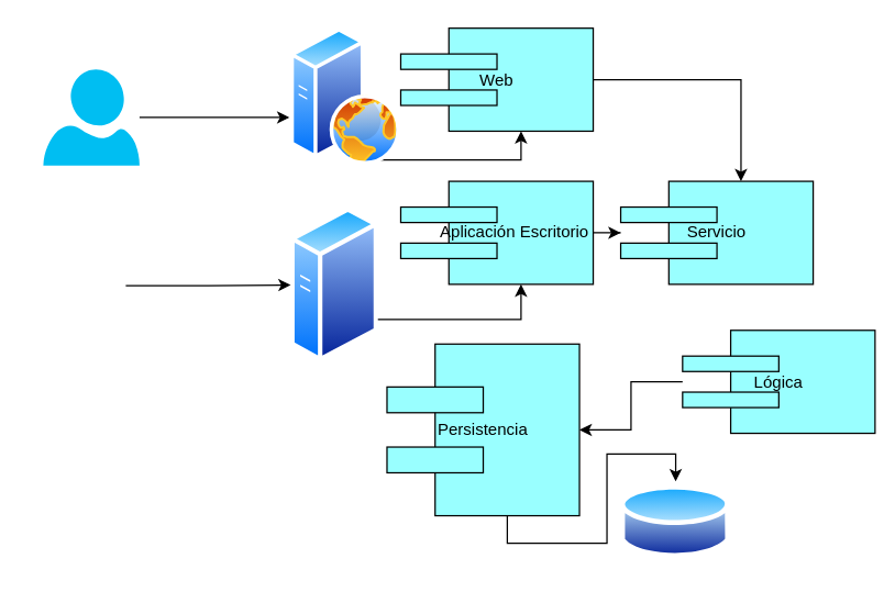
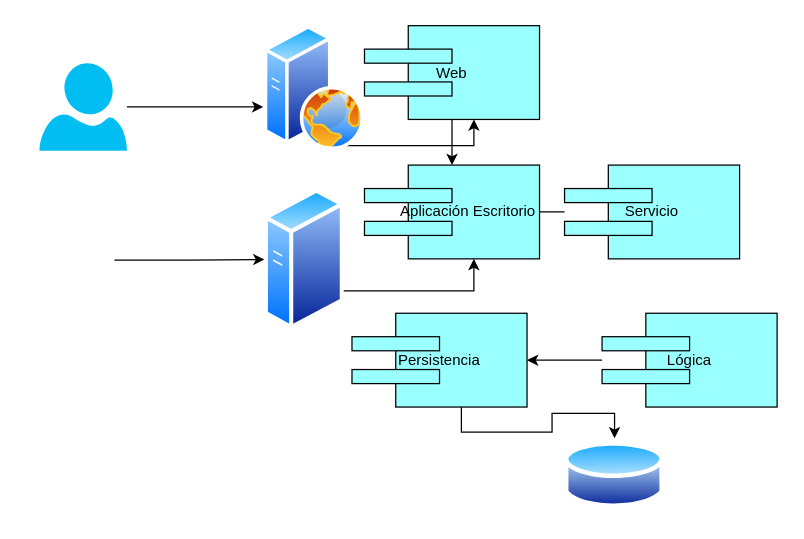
- <mxCell id="11" style="edgeStyle=orthogonalEdgeStyle;rounded=0;orthogonalLoop=1;jettySize=auto;html=1;entryX=0.625;entryY=0;entryDx=0;entryDy=0;entryPerimeter=0;" edge="1" parent="1" source="12" target="19"><mxGeometry relative="1" as="geometry" /></mxCell>
+ <mxCell id="11" style="edgeStyle=orthogonalEdgeStyle;rounded=0;orthogonalLoop=1;jettySize=auto;html=1;" edge="1" parent="1" source="12" target="14"><mxGeometry relative="1" as="geometry" /></mxCell>
- <mxCell id="13" style="edgeStyle=orthogonalEdgeStyle;rounded=0;orthogonalLoop=1;jettySize=auto;html=1;exitX=1;exitY=0.5;exitDx=0;exitDy=0;exitPerimeter=0;" edge="1" parent="1" source="14" target="19"><mxGeometry relative="1" as="geometry" /></mxCell>
+ <mxCell id="13" style="edgeStyle=orthogonalEdgeStyle;rounded=0;orthogonalLoop=1;jettySize=auto;html=1;exitX=1;exitY=0.5;exitDx=0;exitDy=0;exitPerimeter=0;endArrow=none;" edge="1" parent="1" source="14" target="19"><mxGeometry relative="1" as="geometry" /></mxCell>
- <mxCell id="18" value="Lógica" style="html=1;outlineConnect=0;whiteSpace=wrap;fillColor=#99ffff;shape=mxgraph.archimate3.component;" vertex="1" parent="1"><mxGeometry x="496" y="240" width="140" height="75" as="geometry" /></mxCell>
+ <mxCell id="18" value="Lógica" style="html=1;outlineConnect=0;whiteSpace=wrap;fillColor=#99ffff;shape=mxgraph.archimate3.component;" vertex="1" parent="1"><mxGeometry x="481" y="250" width="140" height="75" as="geometry" /></mxCell>
- <mxCell id="16" value="Persistencia" style="html=1;outlineConnect=0;whiteSpace=wrap;fillColor=#99ffff;shape=mxgraph.archimate3.component;" vertex="1" parent="1"><mxGeometry x="281" y="250" width="140" height="125" as="geometry" /></mxCell>
+ <mxCell id="16" value="Persistencia" style="html=1;outlineConnect=0;whiteSpace=wrap;fillColor=#99ffff;shape=mxgraph.archimate3.component;" vertex="1" parent="1"><mxGeometry x="281" y="250" width="140" height="75" as="geometry" /></mxCell>
